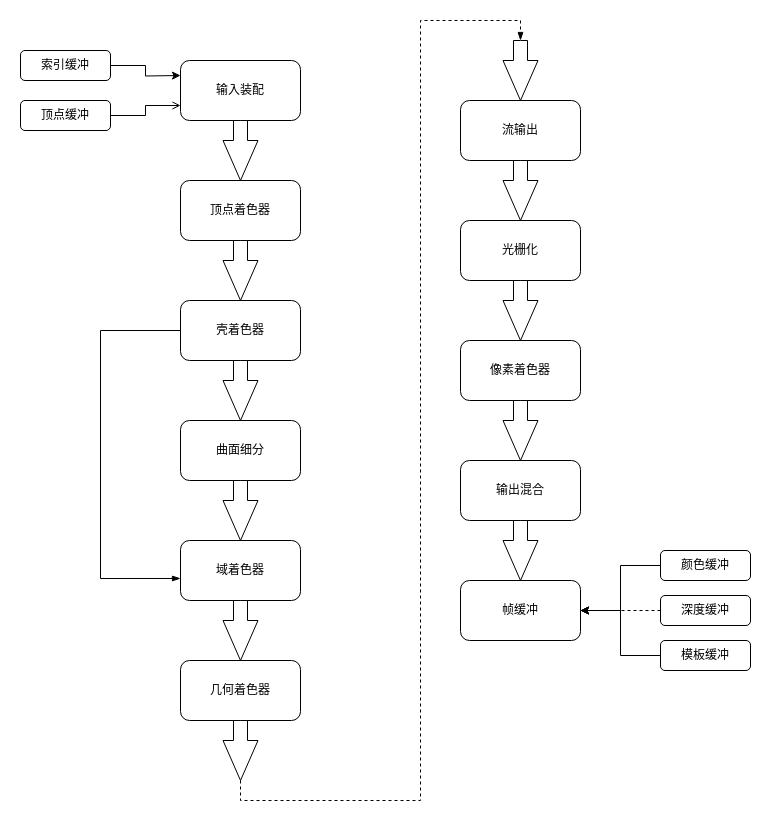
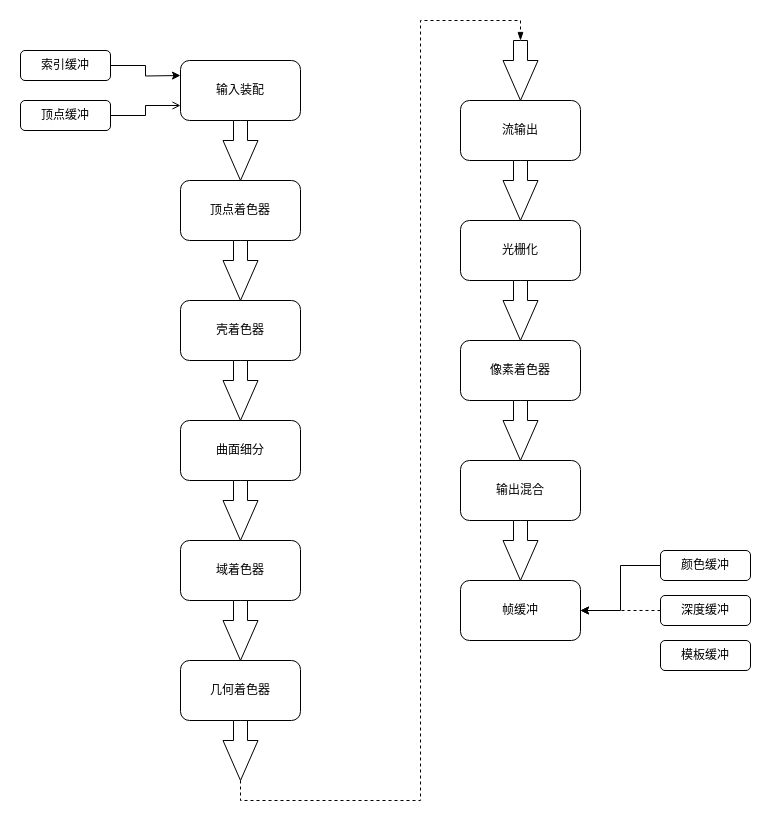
- <mxCell id="35" style="edgeStyle=orthogonalEdgeStyle;rounded=0;orthogonalLoop=1;jettySize=auto;html=1;entryX=0;entryY=0.633;entryDx=0;entryDy=0;entryPerimeter=0;endArrow=blockThin;endFill=1;" edge="1" parent="1" source="4" target="6"><mxGeometry relative="1" as="geometry"><Array as="points"><mxPoint x="100" y="330" /><mxPoint x="100" y="578" /></Array></mxGeometry></mxCell>
- <mxCell id="17" style="edgeStyle=orthogonalEdgeStyle;rounded=0;orthogonalLoop=1;jettySize=auto;html=1;" edge="1" parent="1" source="18" target="12"><mxGeometry relative="1" as="geometry" /></mxCell>
